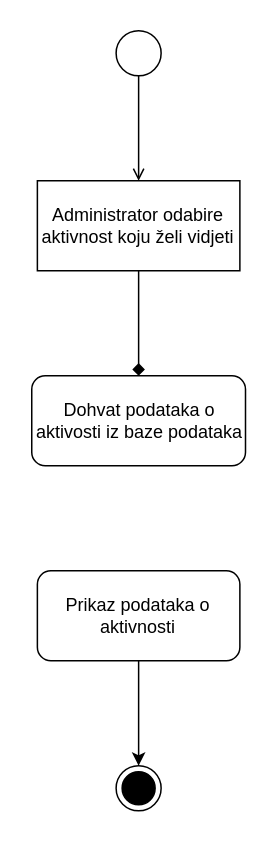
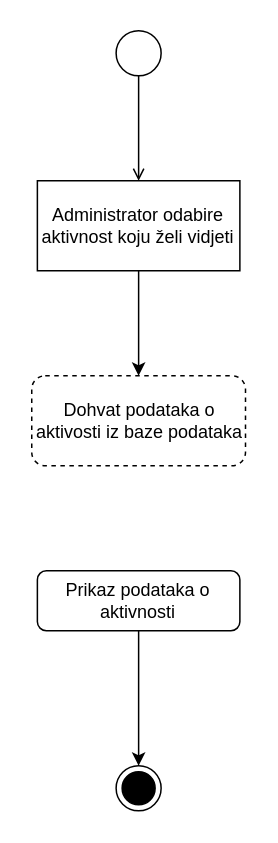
- <mxCell id="4" style="edgeStyle=orthogonalEdgeStyle;rounded=0;orthogonalLoop=1;jettySize=auto;html=1;exitX=0.5;exitY=1;exitDx=0;exitDy=0;entryX=0.5;entryY=0;entryDx=0;entryDy=0;endArrow=diamond;" edge="1" parent="1" source="5" target="6"><mxGeometry relative="1" as="geometry"><mxPoint x="88" y="250" as="targetPoint" /></mxGeometry></mxCell>
+ <mxCell id="4" style="edgeStyle=orthogonalEdgeStyle;rounded=0;orthogonalLoop=1;jettySize=auto;html=1;exitX=0.5;exitY=1;exitDx=0;exitDy=0;entryX=0.5;entryY=0;entryDx=0;entryDy=0;" edge="1" parent="1" source="5" target="6"><mxGeometry relative="1" as="geometry"><mxPoint x="88" y="250" as="targetPoint" /></mxGeometry></mxCell>
- <mxCell id="6" value="Dohvat podataka o aktivosti iz baze podataka" style="rounded=1;whiteSpace=wrap;html=1;" vertex="1" parent="1"><mxGeometry x="20.5" y="250" width="142.5" height="60" as="geometry" /></mxCell>
+ <mxCell id="6" value="Dohvat podataka o aktivosti iz baze podataka" style="rounded=1;whiteSpace=wrap;html=1;dashed=1;" vertex="1" parent="1"><mxGeometry x="20.5" y="250" width="142.5" height="60" as="geometry" /></mxCell>
- <mxCell id="8" value="Prikaz podataka o aktivnosti" style="rounded=1;whiteSpace=wrap;html=1;" vertex="1" parent="1"><mxGeometry x="24.25" y="380" width="135" height="60" as="geometry" /></mxCell>
+ <mxCell id="8" value="Prikaz podataka o aktivnosti" style="rounded=1;whiteSpace=wrap;html=1;" vertex="1" parent="1"><mxGeometry x="24.25" y="380" width="135" height="40" as="geometry" /></mxCell>
